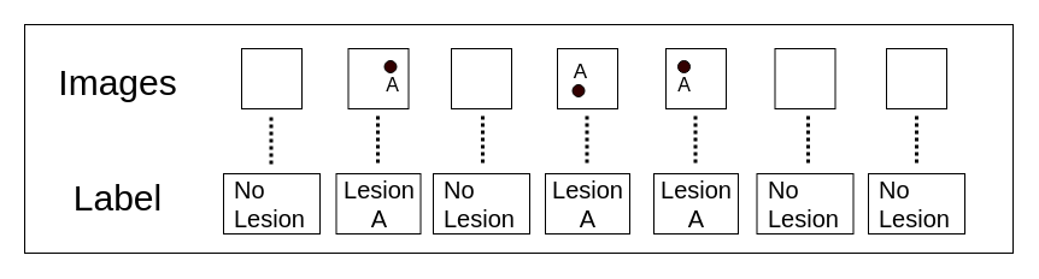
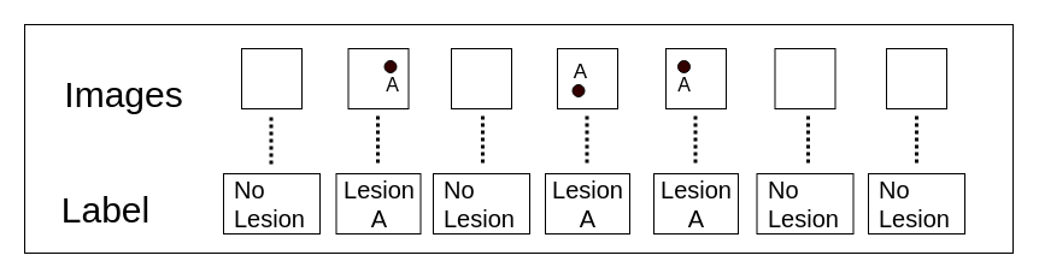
- <mxCell id="18" value="&lt;font style=&quot;font-size: 30px&quot;&gt;Images&lt;/font&gt;" style="text;html=1;align=center;verticalAlign=middle;resizable=0;points=[];;autosize=1;" parent="1" vertex="1"><mxGeometry x="42" y="53" width="110" height="30" as="geometry" /></mxCell>
+ <mxCell id="18" value="&lt;font style=&quot;font-size: 30px&quot;&gt;Images&lt;/font&gt;" style="text;html=1;align=center;verticalAlign=middle;resizable=0;points=[];;autosize=1;" parent="1" vertex="1"><mxGeometry x="47" y="63" width="110" height="30" as="geometry" /></mxCell>
- <mxCell id="19" value="&lt;font style=&quot;font-size: 30px&quot;&gt;Label&lt;br&gt;&lt;/font&gt;" style="text;html=1;align=center;verticalAlign=middle;resizable=0;points=[];;autosize=1;" parent="1" vertex="1"><mxGeometry x="52" y="149" width="90" height="30" as="geometry" /></mxCell>
+ <mxCell id="19" value="&lt;font style=&quot;font-size: 30px&quot;&gt;Label&lt;br&gt;&lt;/font&gt;" style="text;html=1;align=center;verticalAlign=middle;resizable=0;points=[];;autosize=1;" parent="1" vertex="1"><mxGeometry x="42" y="159" width="90" height="30" as="geometry" /></mxCell>
